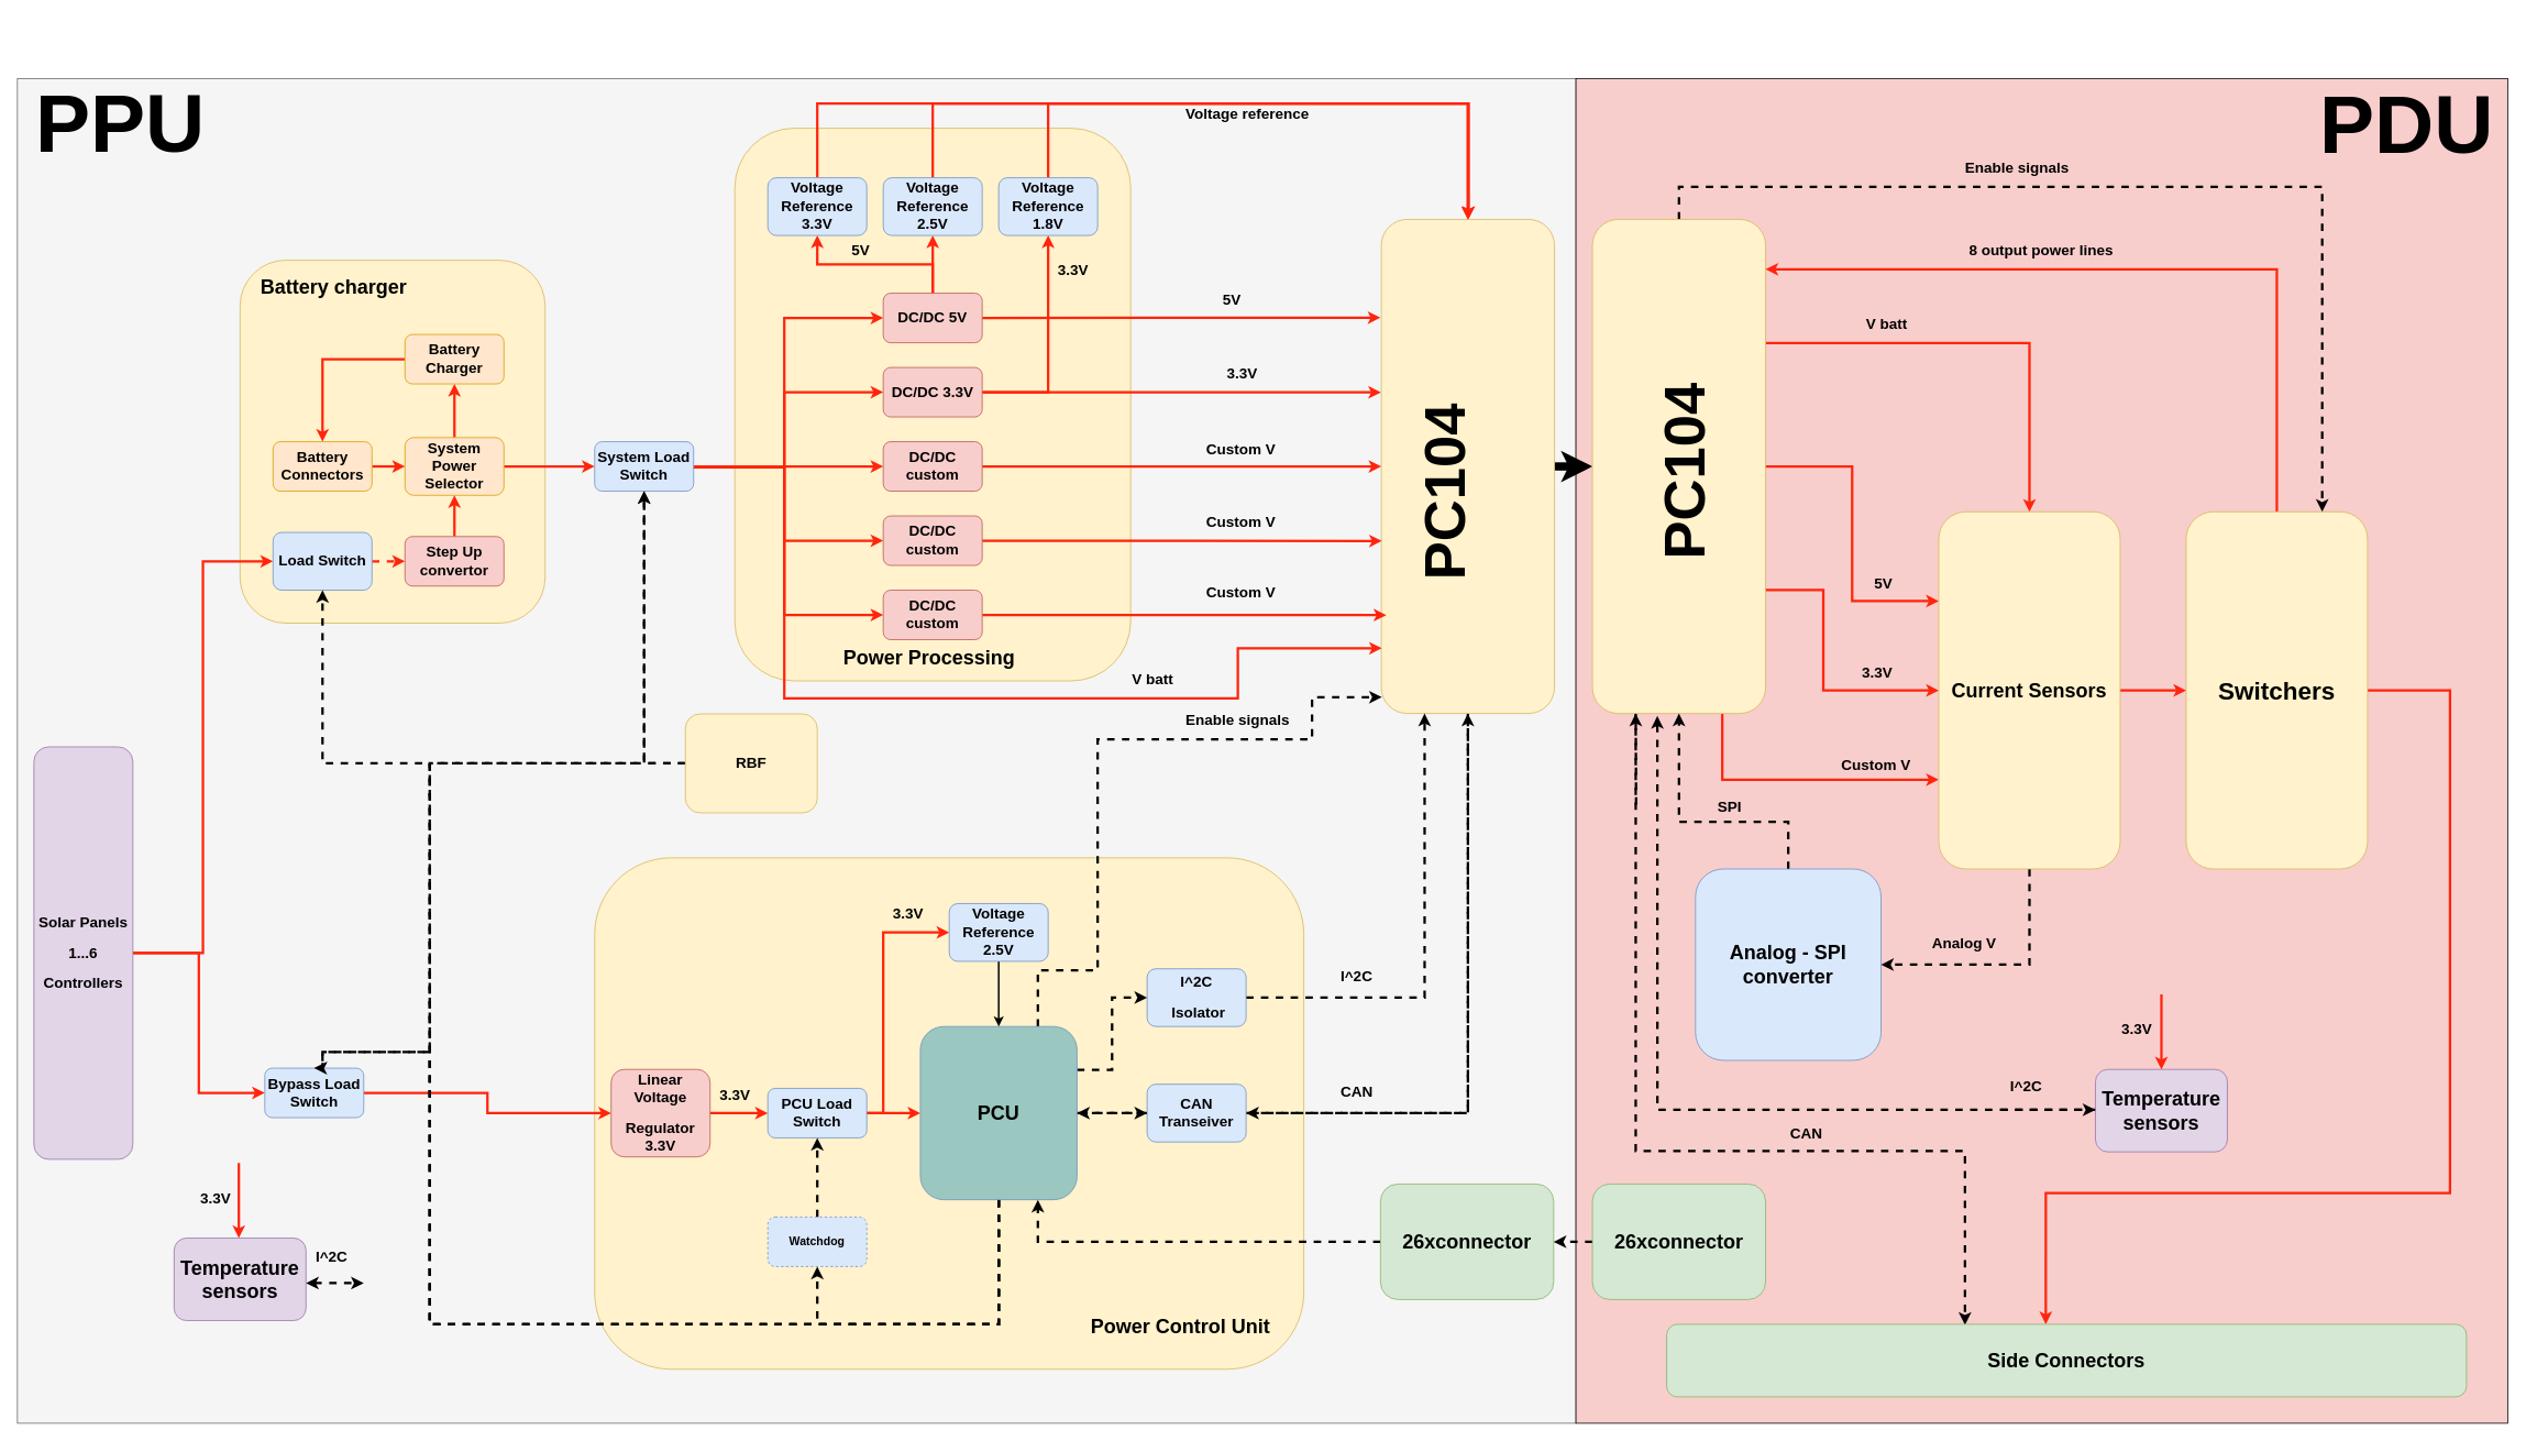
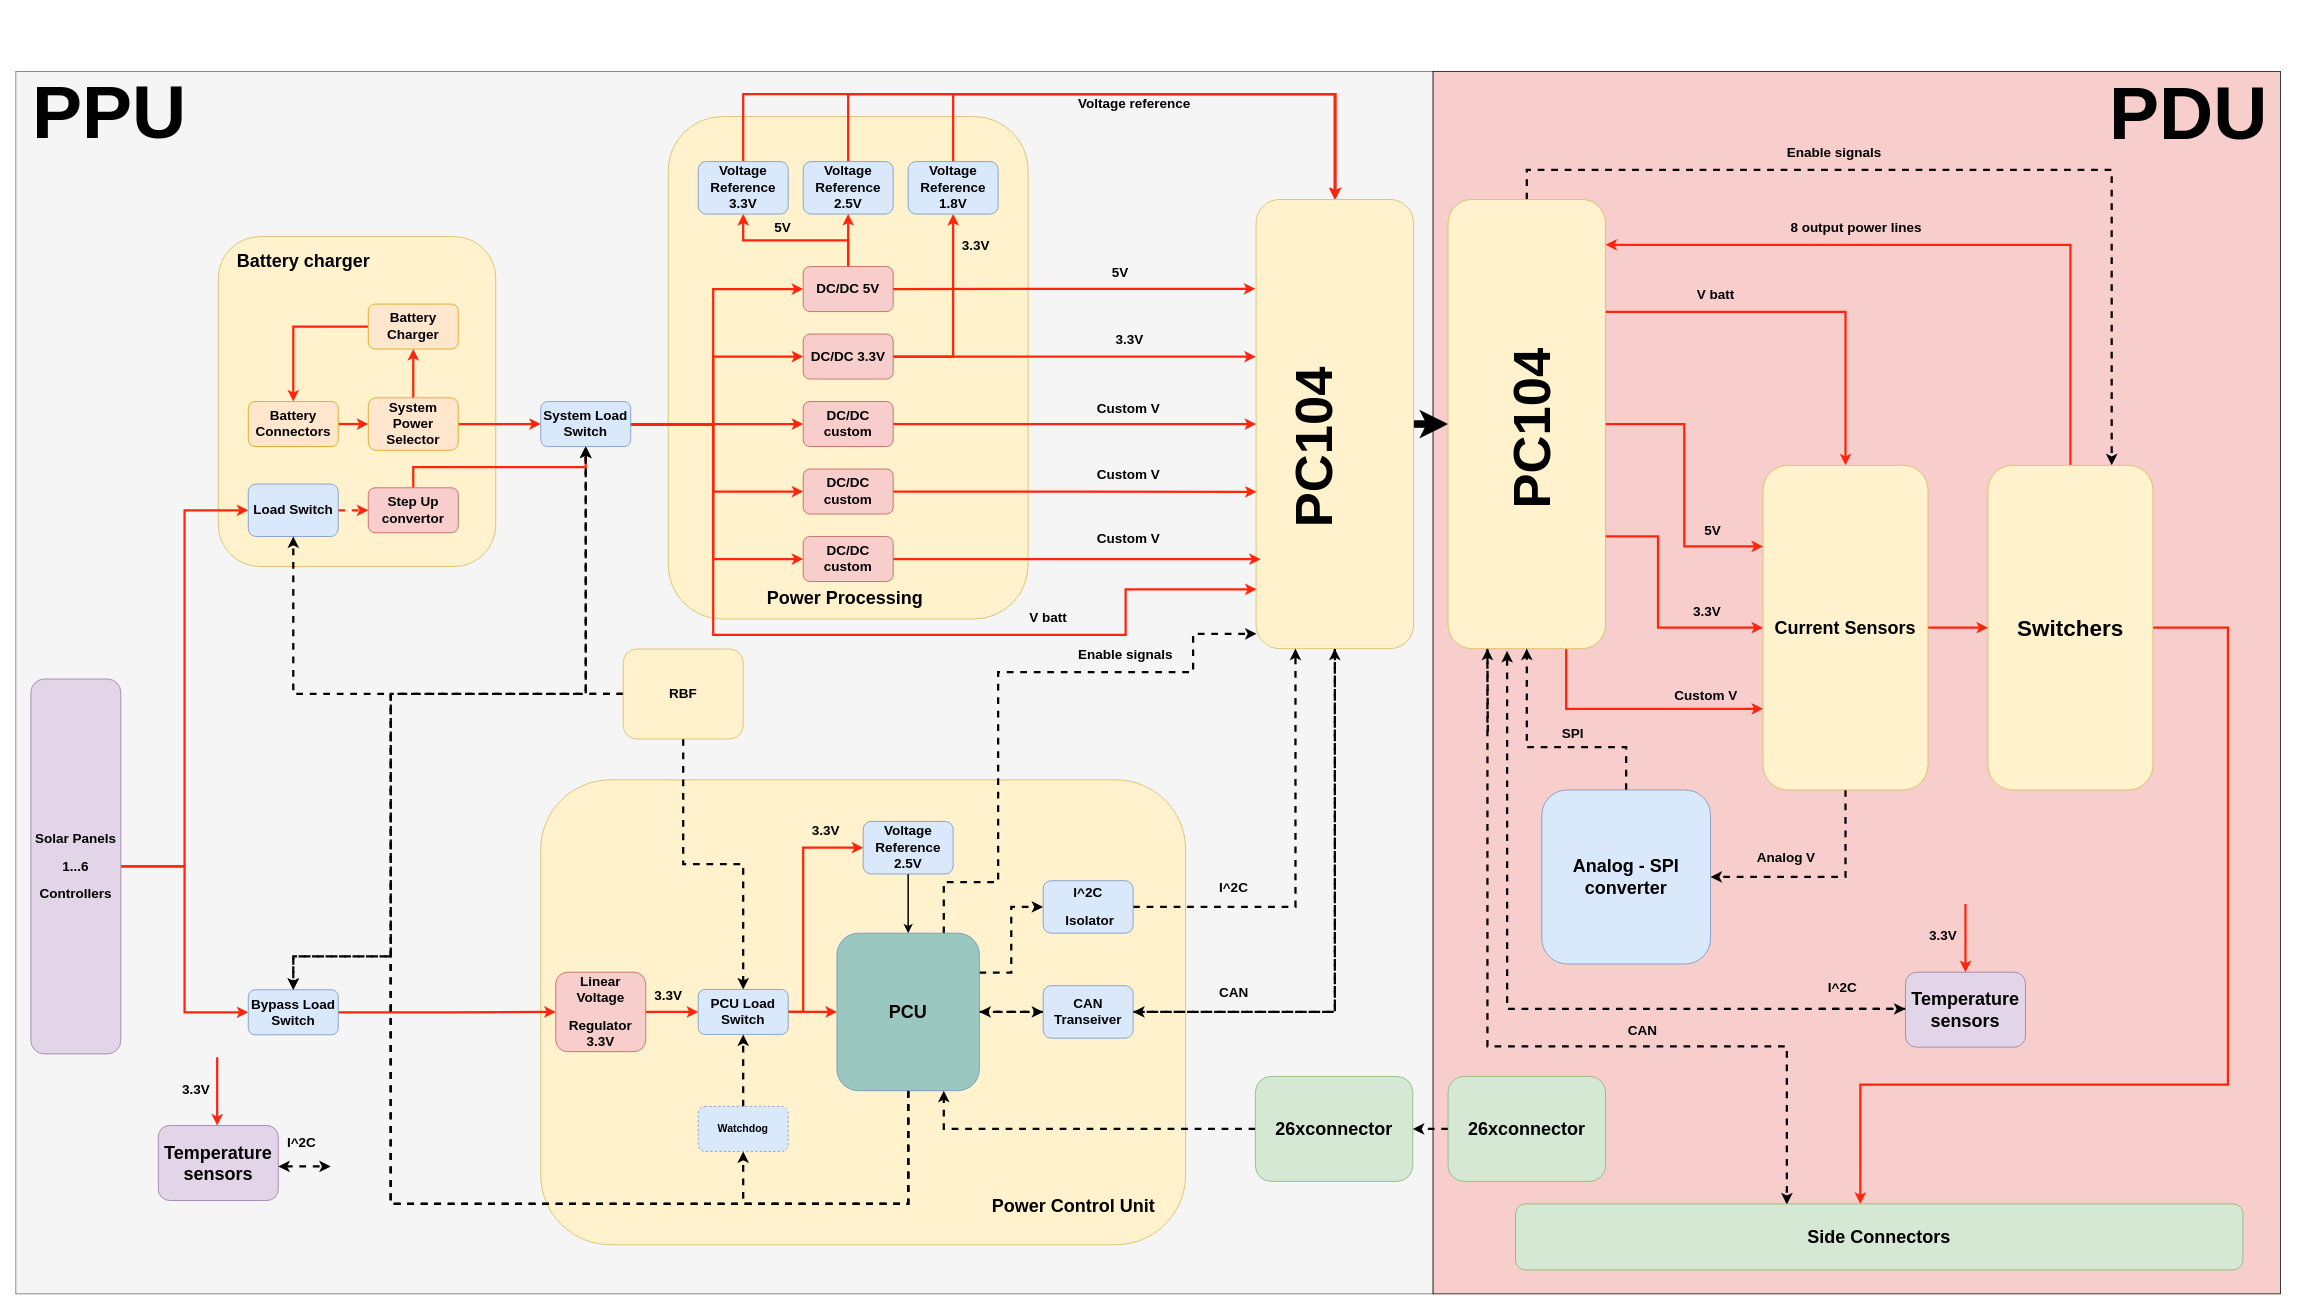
- <mxCell id="15" style="edgeStyle=orthogonalEdgeStyle;rounded=0;orthogonalLoop=1;jettySize=auto;html=1;exitX=0.5;exitY=0;exitDx=0;exitDy=0;strokeWidth=3;strokeColor=#FF250D;" edge="1" parent="1" source="16" target="19"><mxGeometry relative="1" as="geometry" /></mxCell>
+ <mxCell id="15" style="edgeStyle=orthogonalEdgeStyle;rounded=0;orthogonalLoop=1;jettySize=auto;html=1;exitX=0.5;exitY=0;exitDx=0;exitDy=0;strokeWidth=3;strokeColor=#FF250D;" edge="1" parent="1" source="16" target="26"><mxGeometry relative="1" as="geometry" /></mxCell>
+ <mxCell id="52" style="edgeStyle=orthogonalEdgeStyle;rounded=0;orthogonalLoop=1;jettySize=auto;html=1;exitX=0.5;exitY=1;exitDx=0;exitDy=0;entryX=0.5;entryY=0;entryDx=0;entryDy=0;strokeColor=#000000;strokeWidth=3;dashed=1;" edge="1" parent="1" source="54" target="60"><mxGeometry relative="1" as="geometry" /></mxCell>
- <mxCell id="62" value="&lt;h2&gt;Bypass Load Switch&lt;/h2&gt;" style="rounded=1;whiteSpace=wrap;html=1;fillColor=#dae8fc;strokeColor=#6c8ebf;" vertex="1" parent="1"><mxGeometry x="320" y="1294.5" width="120" height="60" as="geometry" /></mxCell>
+ <mxCell id="62" value="&lt;h2&gt;Bypass Load Switch&lt;/h2&gt;" style="rounded=1;whiteSpace=wrap;html=1;fillColor=#dae8fc;strokeColor=#6c8ebf;" vertex="1" parent="1"><mxGeometry x="330" y="1319.5" width="120" height="60" as="geometry" /></mxCell>
